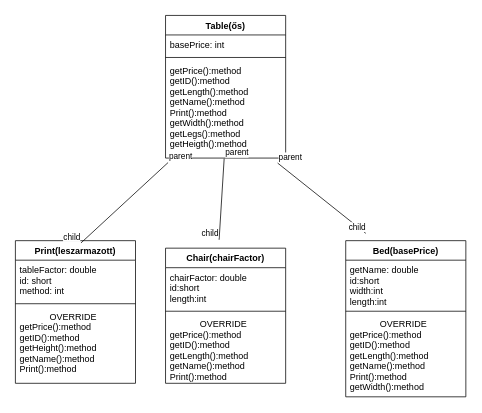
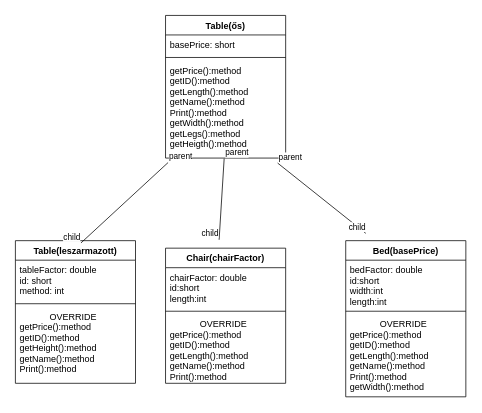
- <mxCell id="3" value="basePrice: int" style="text;strokeColor=none;fillColor=none;align=left;verticalAlign=top;spacingLeft=4;spacingRight=4;overflow=hidden;rotatable=0;points=[[0,0.5],[1,0.5]];portConstraint=eastwest;" vertex="1" parent="2"><mxGeometry y="26" width="160" height="26" as="geometry" /></mxCell>
+ <mxCell id="3" value="basePrice: short" style="text;strokeColor=none;fillColor=none;align=left;verticalAlign=top;spacingLeft=4;spacingRight=4;overflow=hidden;rotatable=0;points=[[0,0.5],[1,0.5]];portConstraint=eastwest;" vertex="1" parent="2"><mxGeometry y="26" width="160" height="26" as="geometry" /></mxCell>
- <mxCell id="6" value="Print(leszarmazott)" style="swimlane;fontStyle=1;align=center;verticalAlign=top;childLayout=stackLayout;horizontal=1;startSize=26;horizontalStack=0;resizeParent=1;resizeParentMax=0;resizeLast=0;collapsible=1;marginBottom=0;" vertex="1" parent="1"><mxGeometry x="20" y="320" width="160" height="190" as="geometry" /></mxCell>
+ <mxCell id="6" value="Table(leszarmazott)" style="swimlane;fontStyle=1;align=center;verticalAlign=top;childLayout=stackLayout;horizontal=1;startSize=26;horizontalStack=0;resizeParent=1;resizeParentMax=0;resizeLast=0;collapsible=1;marginBottom=0;" vertex="1" parent="1"><mxGeometry x="20" y="320" width="160" height="190" as="geometry" /></mxCell>
- <mxCell id="15" value="getName: double&#10;id:short&#10;width:int&#10;length:int" style="text;strokeColor=none;fillColor=none;align=left;verticalAlign=top;spacingLeft=4;spacingRight=4;overflow=hidden;rotatable=0;points=[[0,0.5],[1,0.5]];portConstraint=eastwest;" vertex="1" parent="14"><mxGeometry y="26" width="160" height="64" as="geometry" /></mxCell>
+ <mxCell id="15" value="bedFactor: double&#10;id:short&#10;width:int&#10;length:int" style="text;strokeColor=none;fillColor=none;align=left;verticalAlign=top;spacingLeft=4;spacingRight=4;overflow=hidden;rotatable=0;points=[[0,0.5],[1,0.5]];portConstraint=eastwest;" vertex="1" parent="14"><mxGeometry y="26" width="160" height="64" as="geometry" /></mxCell>
